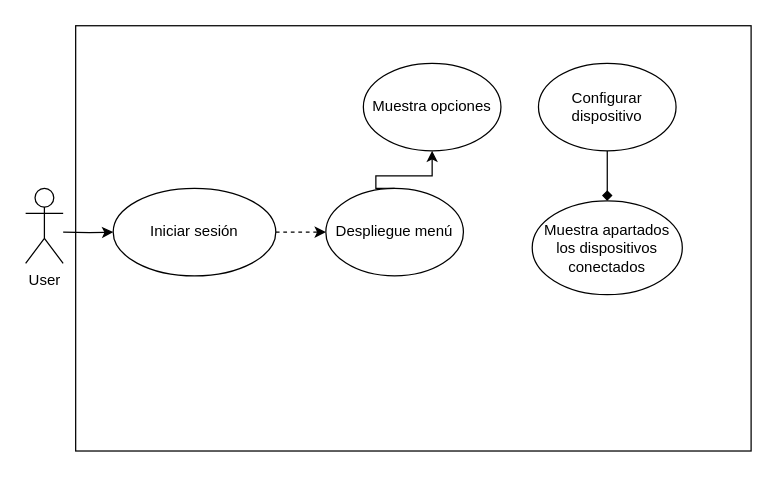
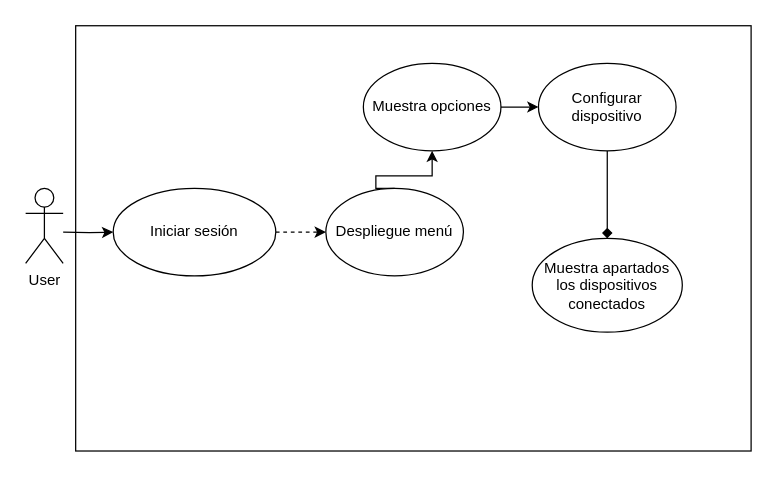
+ <mxCell id="10" style="edgeStyle=orthogonalEdgeStyle;rounded=0;orthogonalLoop=1;jettySize=auto;html=1;" edge="1" parent="1" source="11" target="14"><mxGeometry relative="1" as="geometry" /></mxCell>
- <mxCell id="12" value="Muestra apartados los dispositivos conectados" style="ellipse;whiteSpace=wrap;html=1;" vertex="1" parent="1"><mxGeometry x="425" y="160" width="120" height="75" as="geometry" /></mxCell>
+ <mxCell id="12" value="Muestra apartados los dispositivos conectados" style="ellipse;whiteSpace=wrap;html=1;" vertex="1" parent="1"><mxGeometry x="425" y="190" width="120" height="75" as="geometry" /></mxCell>
